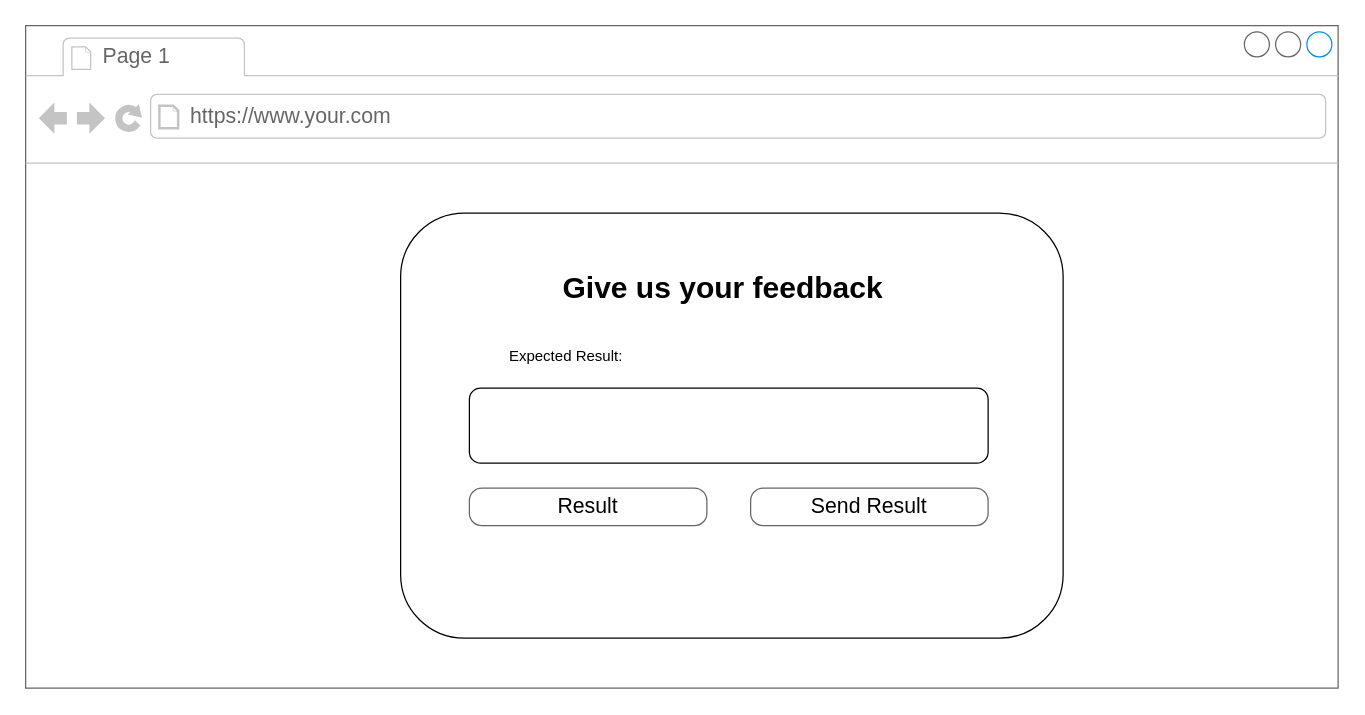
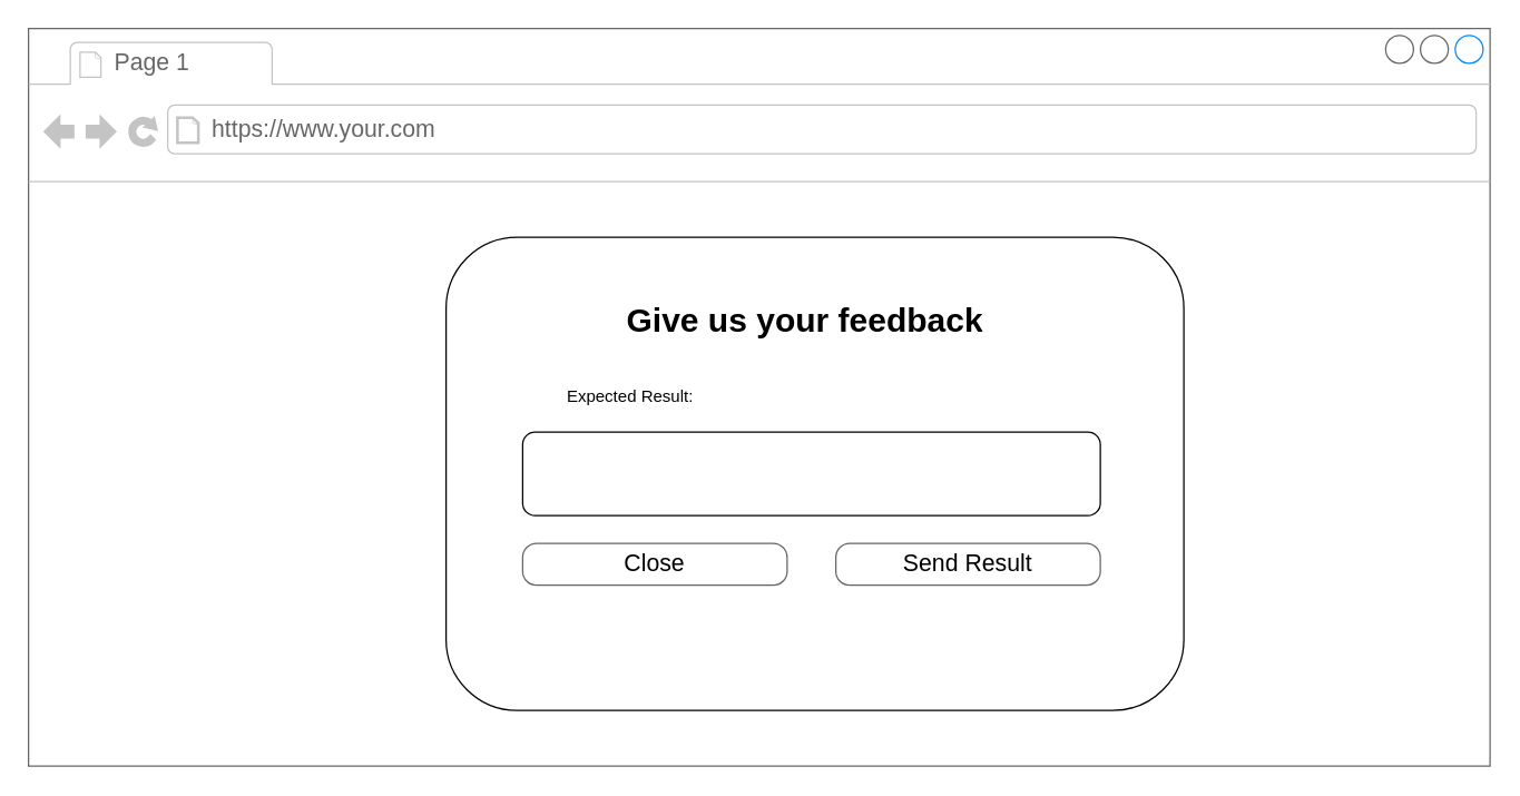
- <mxCell id="7" value="Result" style="strokeWidth=1;shadow=0;dashed=0;align=center;html=1;shape=mxgraph.mockup.buttons.button;strokeColor=#666666;mainText=;buttonStyle=round;fontSize=17;fontStyle=0;fillColor=none;whiteSpace=wrap;rounded=0;labelBackgroundColor=none;" parent="2" vertex="1"><mxGeometry x="355" y="370" width="190" height="30" as="geometry" /></mxCell>
+ <mxCell id="7" value="Close" style="strokeWidth=1;shadow=0;dashed=0;align=center;html=1;shape=mxgraph.mockup.buttons.button;strokeColor=#666666;mainText=;buttonStyle=round;fontSize=17;fontStyle=0;fillColor=none;whiteSpace=wrap;rounded=0;labelBackgroundColor=none;" parent="2" vertex="1"><mxGeometry x="355" y="370" width="190" height="30" as="geometry" /></mxCell>
